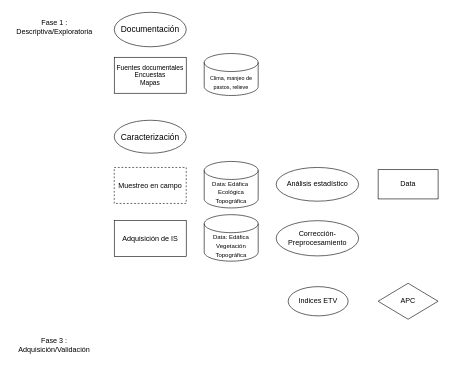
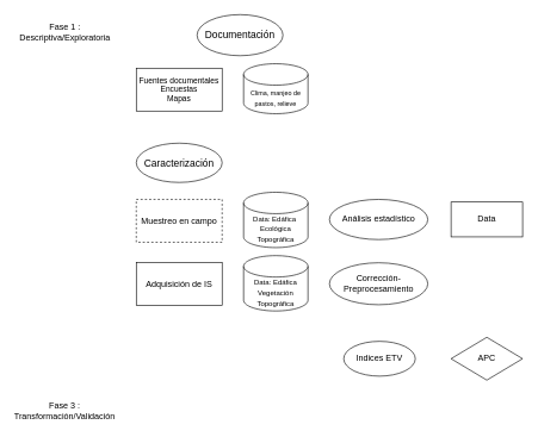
- <mxCell id="4" value="&lt;font style=&quot;font-size: 14px;&quot;&gt;Documentación&lt;/font&gt;" style="ellipse;whiteSpace=wrap;html=1;" vertex="1" parent="1"><mxGeometry x="190" y="20" width="120" height="57.5" as="geometry" /></mxCell>
+ <mxCell id="4" value="&lt;font style=&quot;font-size: 14px;&quot;&gt;Documentación&lt;/font&gt;" style="ellipse;whiteSpace=wrap;html=1;" vertex="1" parent="1"><mxGeometry x="275" y="20" width="120" height="57.5" as="geometry" /></mxCell>
- <mxCell id="3" value="Fase 3 : Adquisición/Validación" style="text;html=1;strokeColor=none;fillColor=none;align=center;verticalAlign=middle;whiteSpace=wrap;rounded=0;" vertex="1" parent="1"><mxGeometry x="20" y="560" width="140" height="30" as="geometry" /></mxCell>
+ <mxCell id="3" value="Fase 3 : Transformación/Validación" style="text;html=1;strokeColor=none;fillColor=none;align=center;verticalAlign=middle;whiteSpace=wrap;rounded=0;" vertex="1" parent="1"><mxGeometry x="20" y="560" width="140" height="30" as="geometry" /></mxCell>
